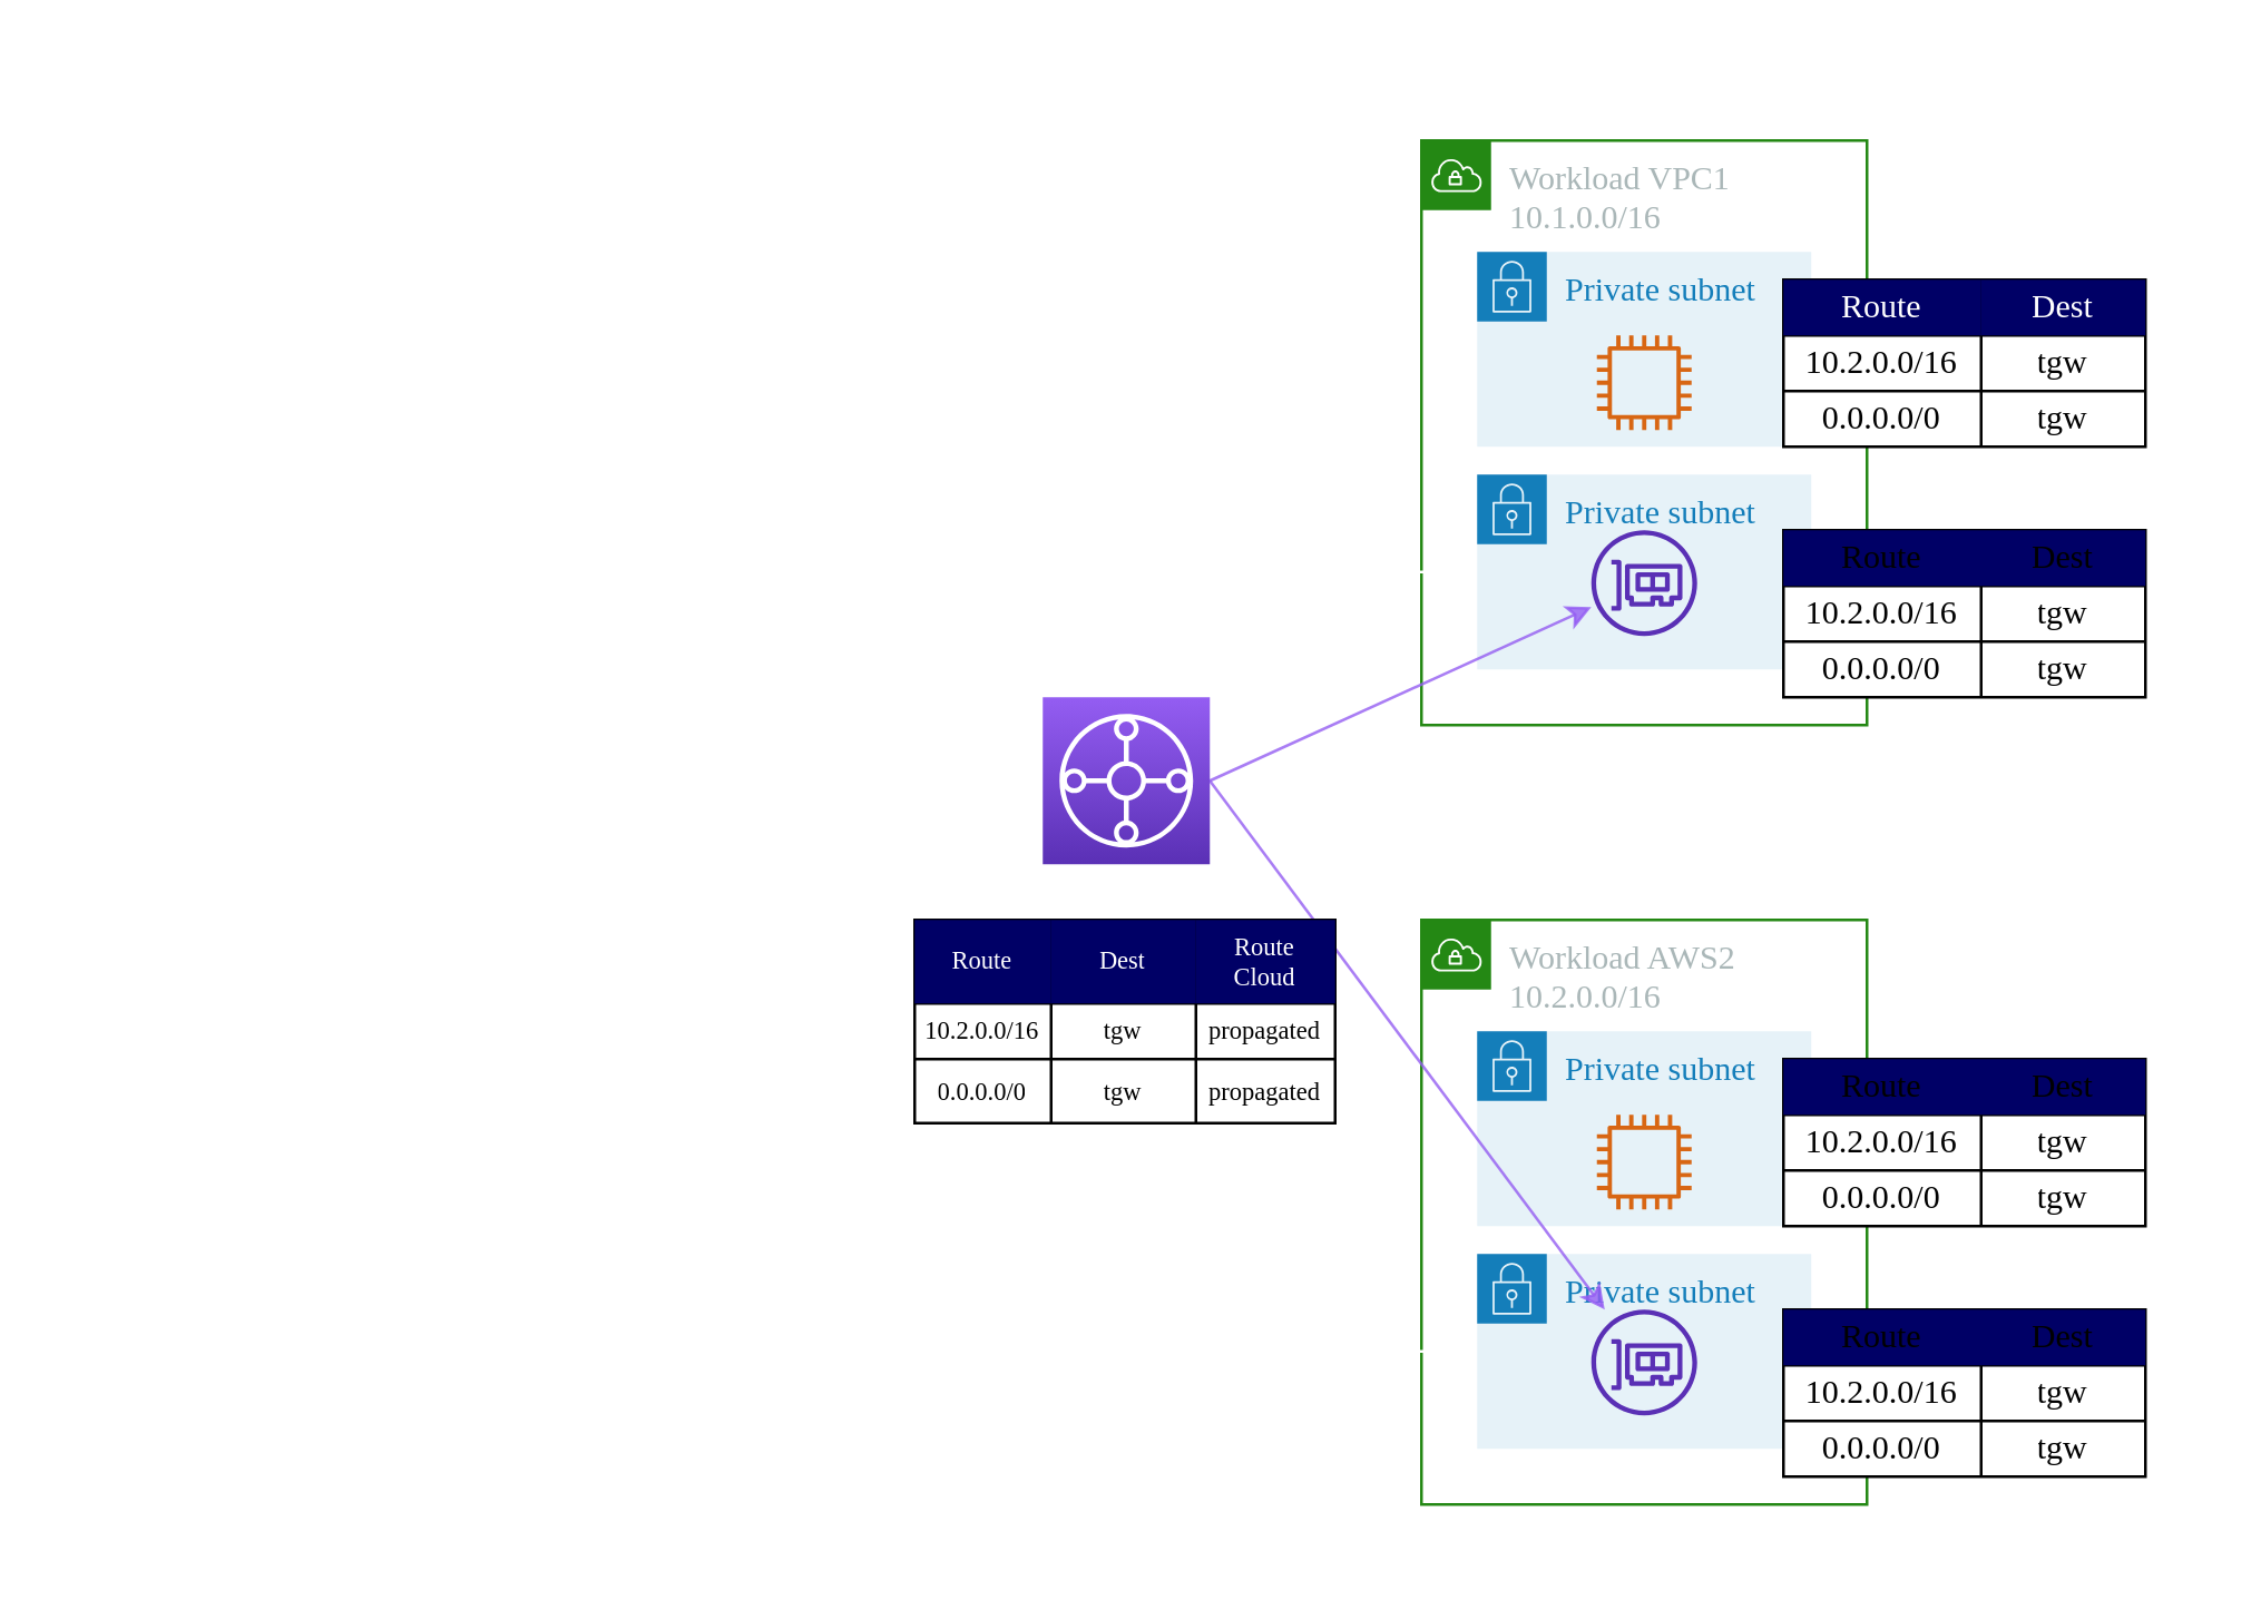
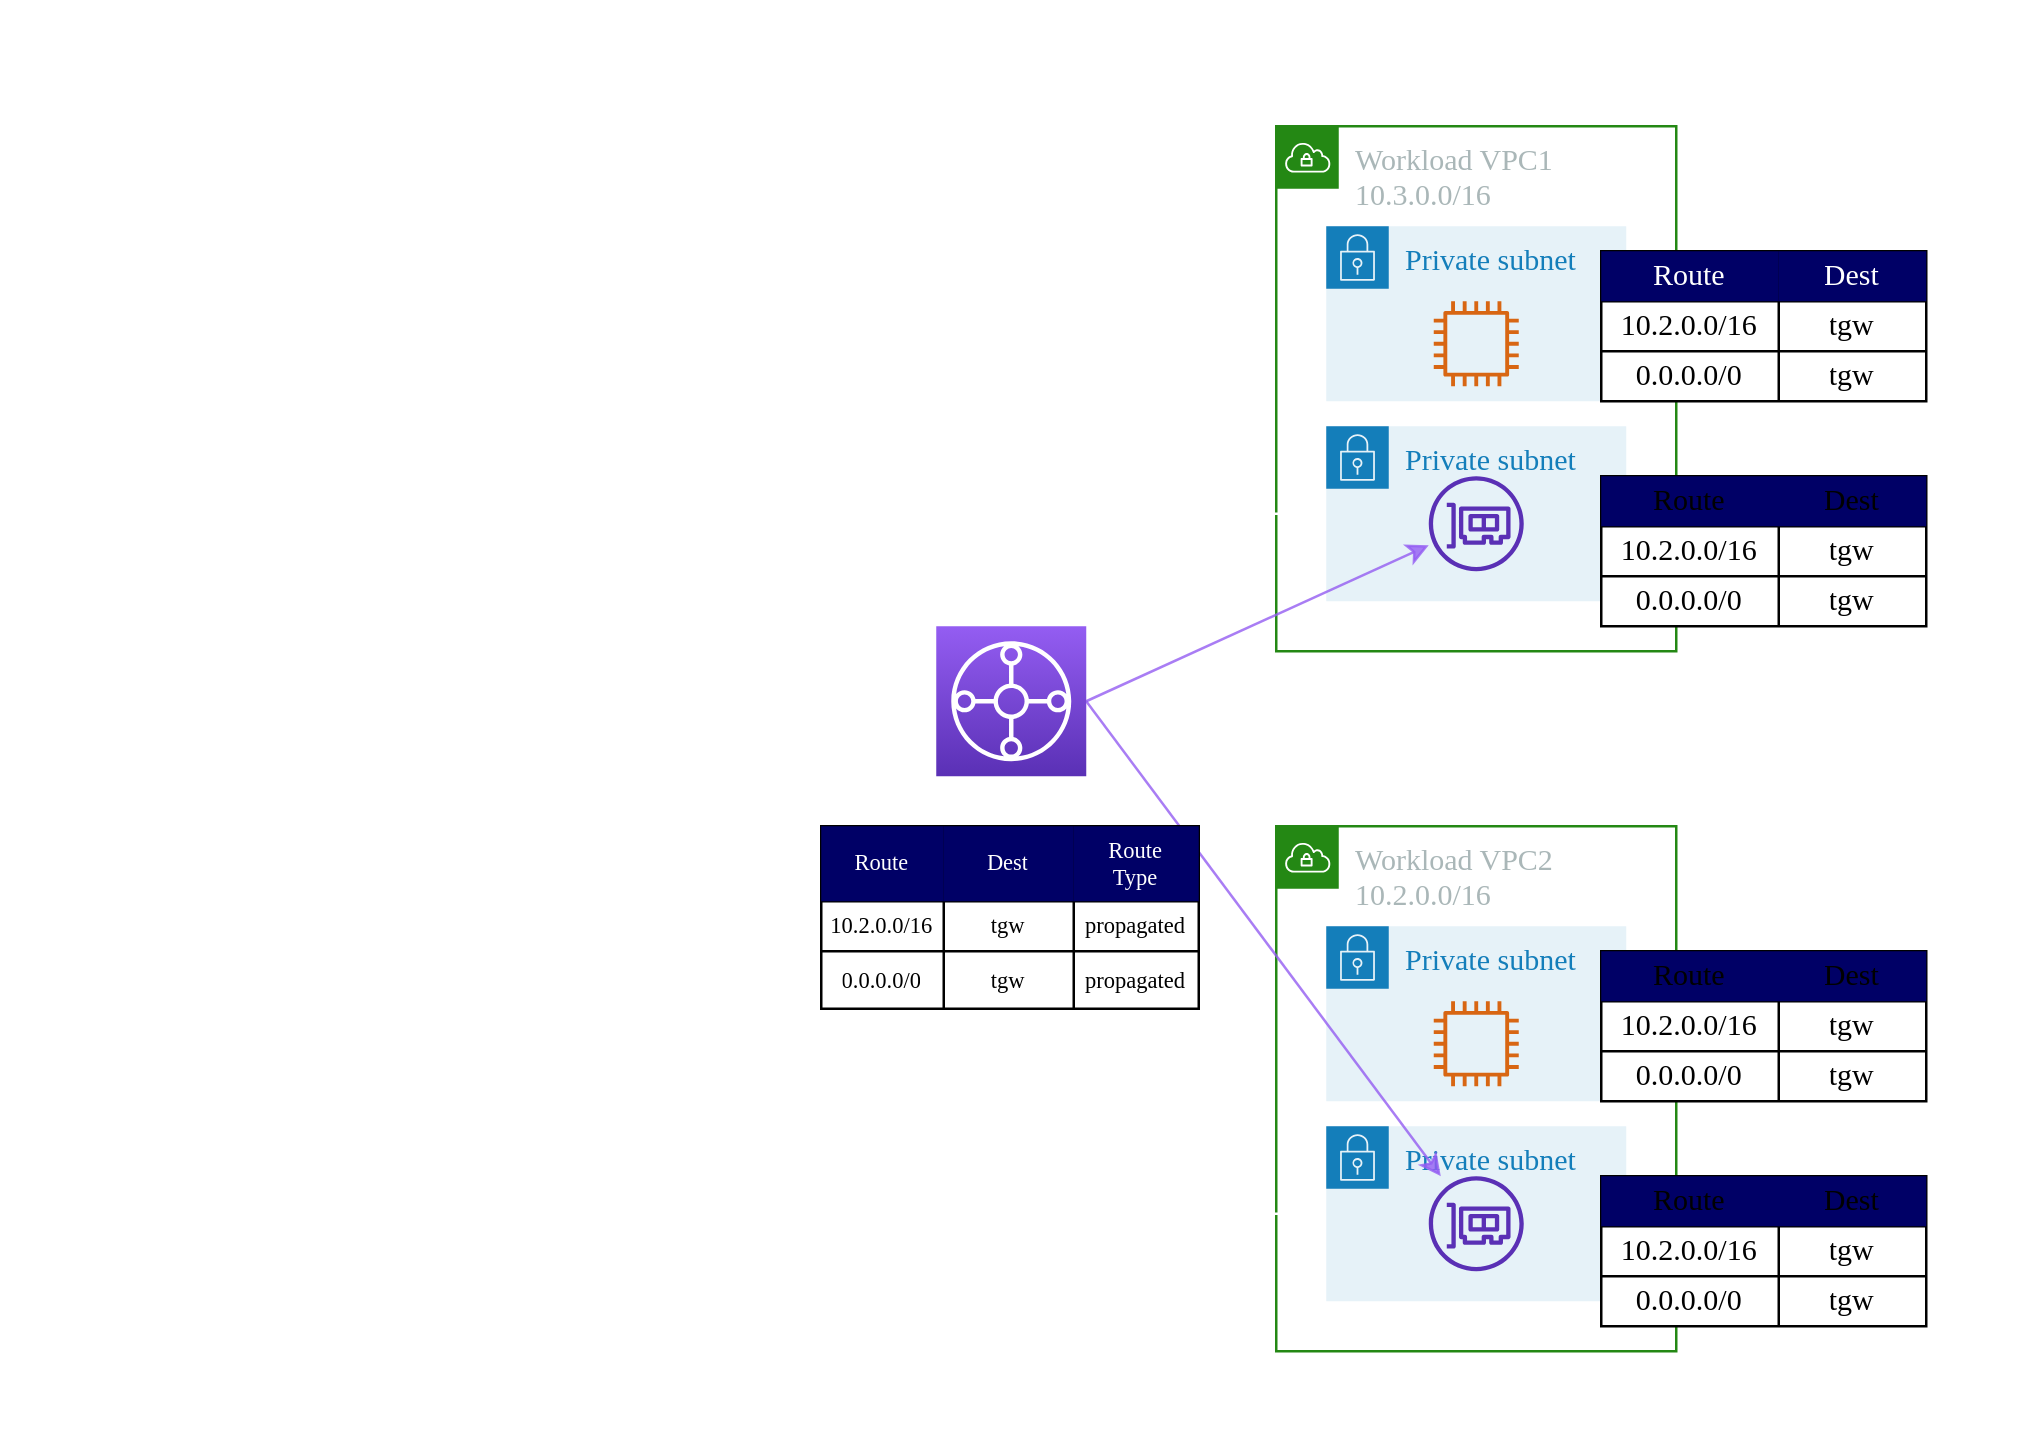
- <mxCell id="2" value="&lt;font color=&quot;#ffffff&quot;&gt;AWS Cloud&lt;/font&gt;" style="points=[[0,0],[0.25,0],[0.5,0],[0.75,0],[1,0],[1,0.25],[1,0.5],[1,0.75],[1,1],[0.75,1],[0.5,1],[0.25,1],[0,1],[0,0.75],[0,0.5],[0,0.25]];outlineConnect=0;gradientColor=none;html=1;whiteSpace=wrap;fontSize=12;fontStyle=0;shape=mxgraph.aws4.group;grIcon=mxgraph.aws4.group_aws_cloud_alt;fillColor=none;verticalAlign=top;align=left;spacingLeft=30;fontColor=#232F3E;dashed=0;strokeColor=#FFFFFF;fontFamily=游ゴシック;" parent="1" vertex="1"><mxGeometry x="20" y="20" width="770" height="540" as="geometry" /></mxCell>
+ <mxCell id="2" value="&lt;font color=&quot;#ffffff&quot;&gt;VPC Cloud&lt;/font&gt;" style="points=[[0,0],[0.25,0],[0.5,0],[0.75,0],[1,0],[1,0.25],[1,0.5],[1,0.75],[1,1],[0.75,1],[0.5,1],[0.25,1],[0,1],[0,0.75],[0,0.5],[0,0.25]];outlineConnect=0;gradientColor=none;html=1;whiteSpace=wrap;fontSize=12;fontStyle=0;shape=mxgraph.aws4.group;grIcon=mxgraph.aws4.group_aws_cloud_alt;fillColor=none;verticalAlign=top;align=left;spacingLeft=30;fontColor=#232F3E;dashed=0;strokeColor=#FFFFFF;fontFamily=游ゴシック;" parent="1" vertex="1"><mxGeometry x="20" y="20" width="770" height="540" as="geometry" /></mxCell>
- <mxCell id="4" value="Workload VPC1&lt;br&gt;10.1.0.0/16" style="points=[[0,0],[0.25,0],[0.5,0],[0.75,0],[1,0],[1,0.25],[1,0.5],[1,0.75],[1,1],[0.75,1],[0.5,1],[0.25,1],[0,1],[0,0.75],[0,0.5],[0,0.25]];outlineConnect=0;gradientColor=none;html=1;whiteSpace=wrap;fontSize=12;fontStyle=0;shape=mxgraph.aws4.group;grIcon=mxgraph.aws4.group_vpc;strokeColor=#248814;fillColor=none;verticalAlign=top;align=left;spacingLeft=30;fontColor=#AAB7B8;dashed=0;fontFamily=游ゴシック;" parent="1" vertex="1"><mxGeometry x="510" y="50" width="160" height="210" as="geometry" /></mxCell>
+ <mxCell id="4" value="Workload VPC1&lt;br&gt;10.3.0.0/16" style="points=[[0,0],[0.25,0],[0.5,0],[0.75,0],[1,0],[1,0.25],[1,0.5],[1,0.75],[1,1],[0.75,1],[0.5,1],[0.25,1],[0,1],[0,0.75],[0,0.5],[0,0.25]];outlineConnect=0;gradientColor=none;html=1;whiteSpace=wrap;fontSize=12;fontStyle=0;shape=mxgraph.aws4.group;grIcon=mxgraph.aws4.group_vpc;strokeColor=#248814;fillColor=none;verticalAlign=top;align=left;spacingLeft=30;fontColor=#AAB7B8;dashed=0;fontFamily=游ゴシック;" parent="1" vertex="1"><mxGeometry x="510" y="50" width="160" height="210" as="geometry" /></mxCell>
- <mxCell id="62" value="Route&lt;br style=&quot;font-size: 9px;&quot;&gt;Cloud" style="shape=partialRectangle;html=1;whiteSpace=wrap;connectable=0;overflow=hidden;top=0;left=0;bottom=0;right=0;fontSize=9;fontFamily=游ゴシック;strokeColor=#001DBC;fontColor=#ffffff;fillColor=#000066;" parent="59" vertex="1"><mxGeometry x="101" width="50" height="30" as="geometry" /></mxCell>
+ <mxCell id="62" value="Route&lt;br style=&quot;font-size: 9px;&quot;&gt;Type" style="shape=partialRectangle;html=1;whiteSpace=wrap;connectable=0;overflow=hidden;top=0;left=0;bottom=0;right=0;fontSize=9;fontFamily=游ゴシック;strokeColor=#001DBC;fontColor=#ffffff;fillColor=#000066;" parent="59" vertex="1"><mxGeometry x="101" width="50" height="30" as="geometry" /></mxCell>
- <mxCell id="3" value="Workload AWS2&lt;br&gt;10.2.0.0/16" style="points=[[0,0],[0.25,0],[0.5,0],[0.75,0],[1,0],[1,0.25],[1,0.5],[1,0.75],[1,1],[0.75,1],[0.5,1],[0.25,1],[0,1],[0,0.75],[0,0.5],[0,0.25]];outlineConnect=0;gradientColor=none;html=1;whiteSpace=wrap;fontSize=12;fontStyle=0;shape=mxgraph.aws4.group;grIcon=mxgraph.aws4.group_vpc;strokeColor=#248814;fillColor=none;verticalAlign=top;align=left;spacingLeft=30;fontColor=#AAB7B8;dashed=0;fontFamily=游ゴシック;" parent="1" vertex="1"><mxGeometry x="510" y="330" width="160" height="210" as="geometry" /></mxCell>
+ <mxCell id="3" value="Workload VPC2&lt;br&gt;10.2.0.0/16" style="points=[[0,0],[0.25,0],[0.5,0],[0.75,0],[1,0],[1,0.25],[1,0.5],[1,0.75],[1,1],[0.75,1],[0.5,1],[0.25,1],[0,1],[0,0.75],[0,0.5],[0,0.25]];outlineConnect=0;gradientColor=none;html=1;whiteSpace=wrap;fontSize=12;fontStyle=0;shape=mxgraph.aws4.group;grIcon=mxgraph.aws4.group_vpc;strokeColor=#248814;fillColor=none;verticalAlign=top;align=left;spacingLeft=30;fontColor=#AAB7B8;dashed=0;fontFamily=游ゴシック;" parent="1" vertex="1"><mxGeometry x="510" y="330" width="160" height="210" as="geometry" /></mxCell>
